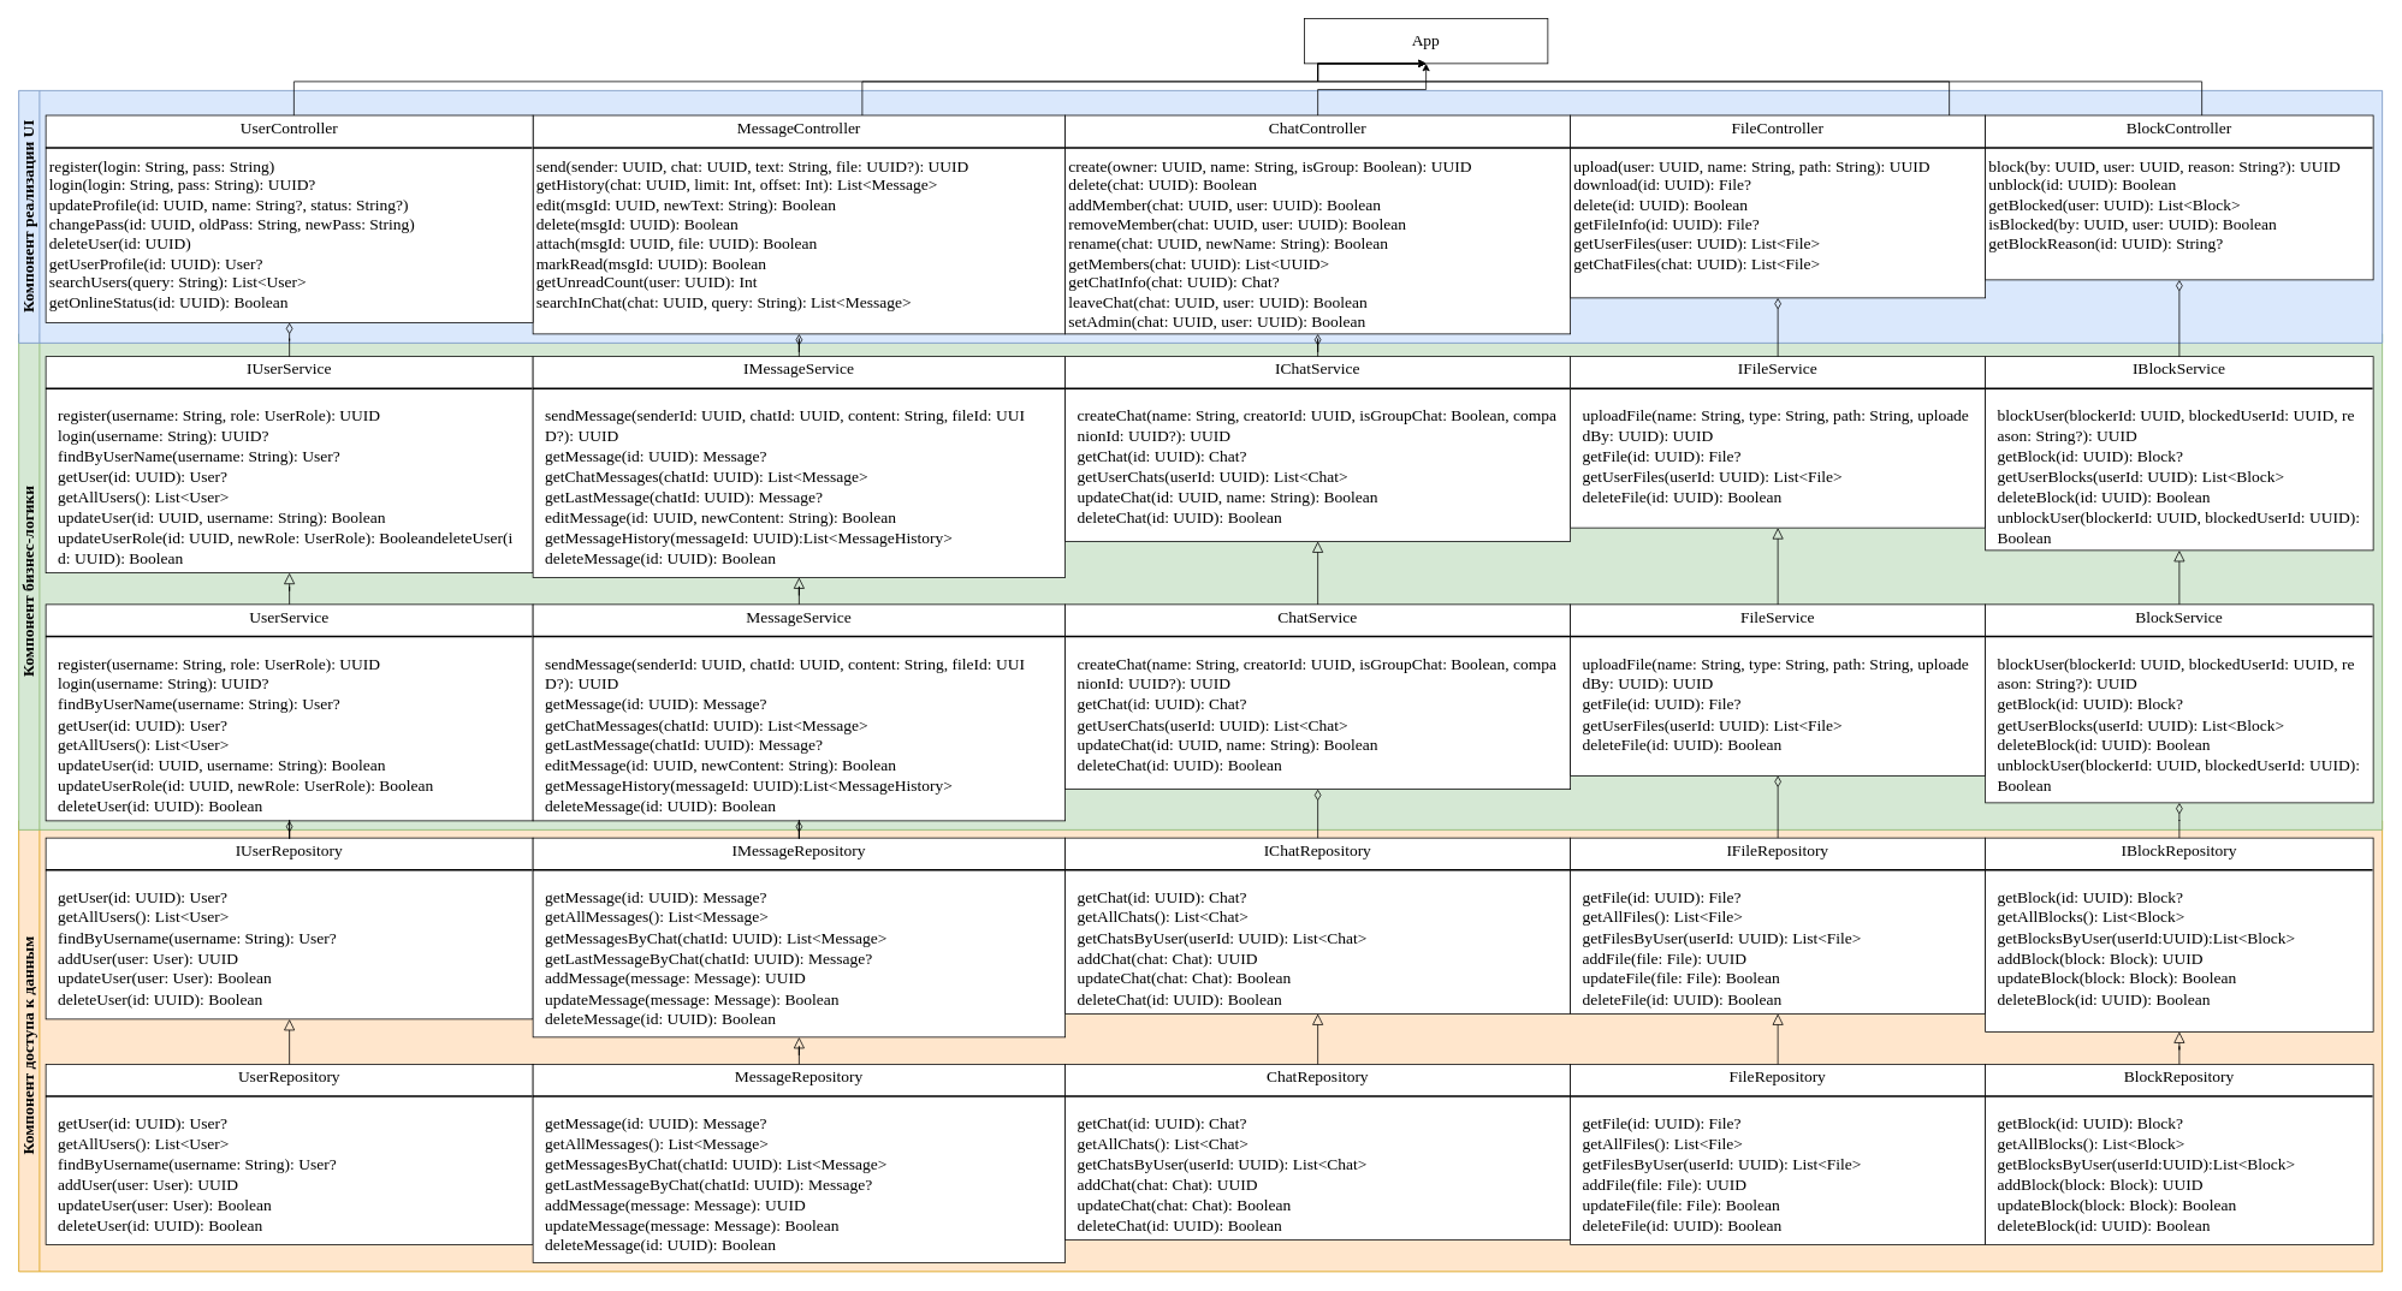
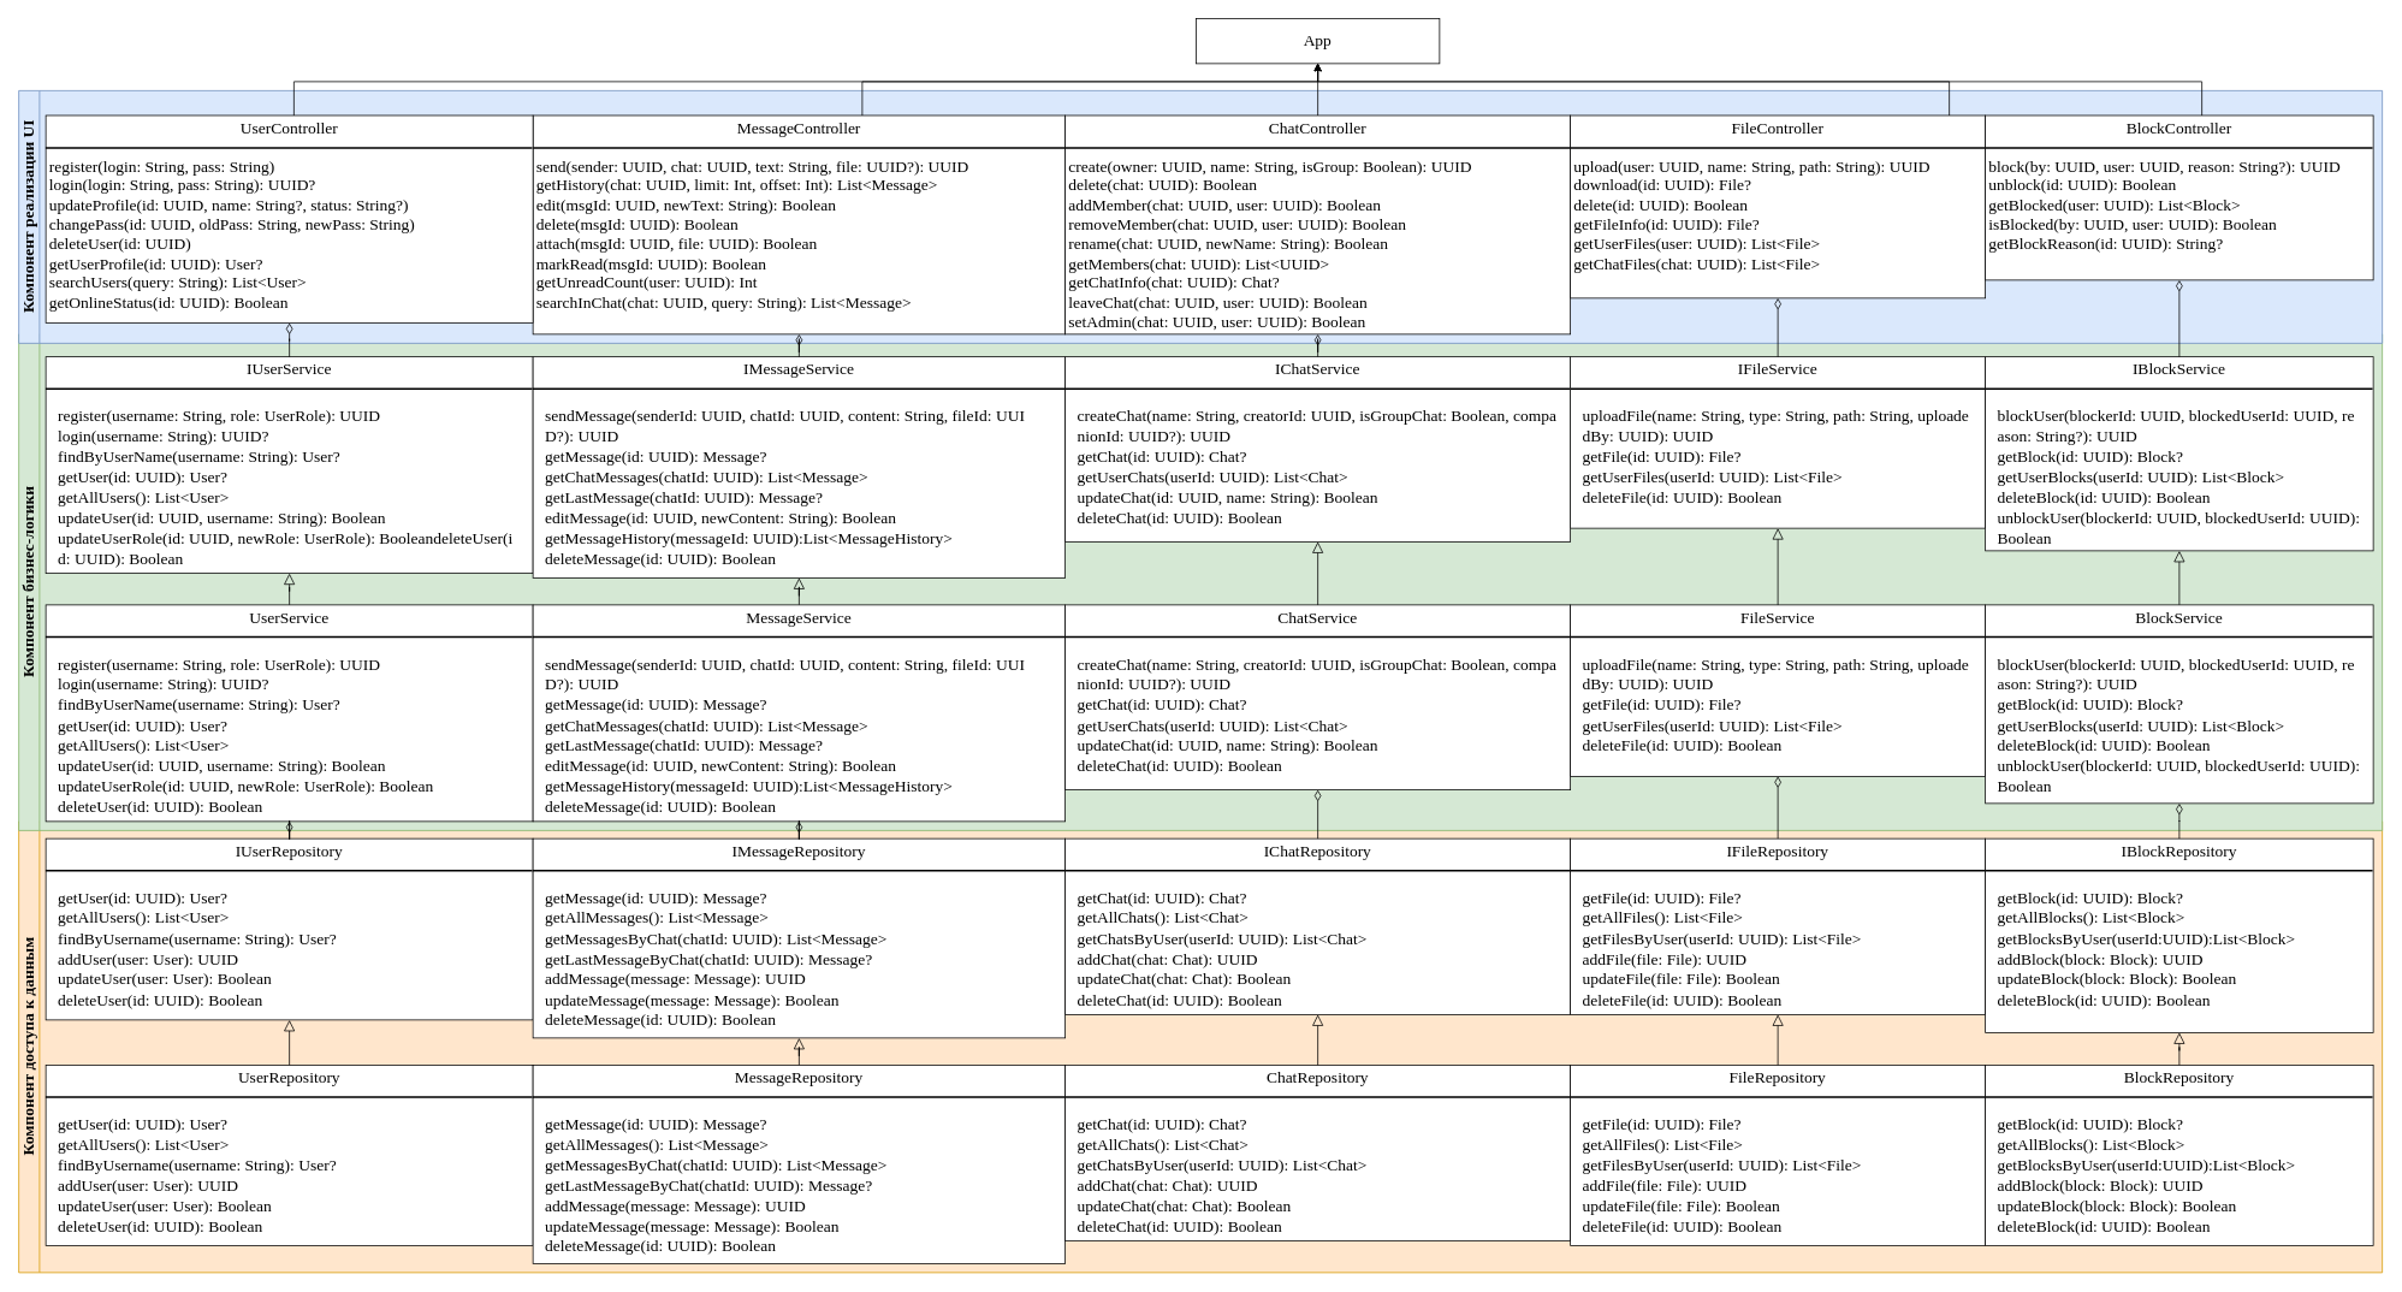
- <mxCell id="50" value="&lt;font&gt;App&lt;/font&gt;" style="html=1;whiteSpace=wrap;fontFamily=Verdana;fontSize=18;" parent="1" vertex="1"><mxGeometry x="1445" y="20" width="270" height="50" as="geometry" /></mxCell>
+ <mxCell id="50" value="&lt;font&gt;App&lt;/font&gt;" style="html=1;whiteSpace=wrap;fontFamily=Verdana;fontSize=18;" parent="1" vertex="1"><mxGeometry x="1325" y="20" width="270" height="50" as="geometry" /></mxCell>
